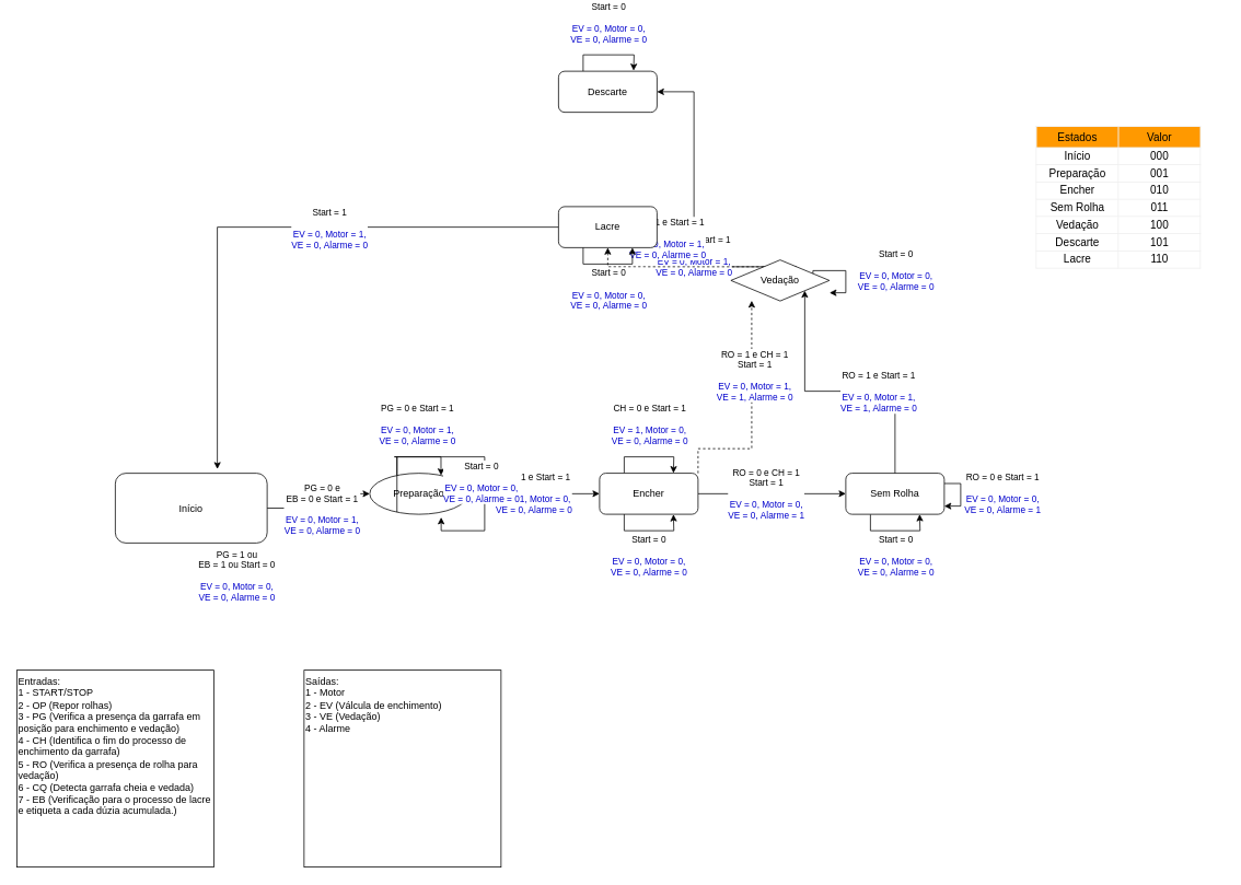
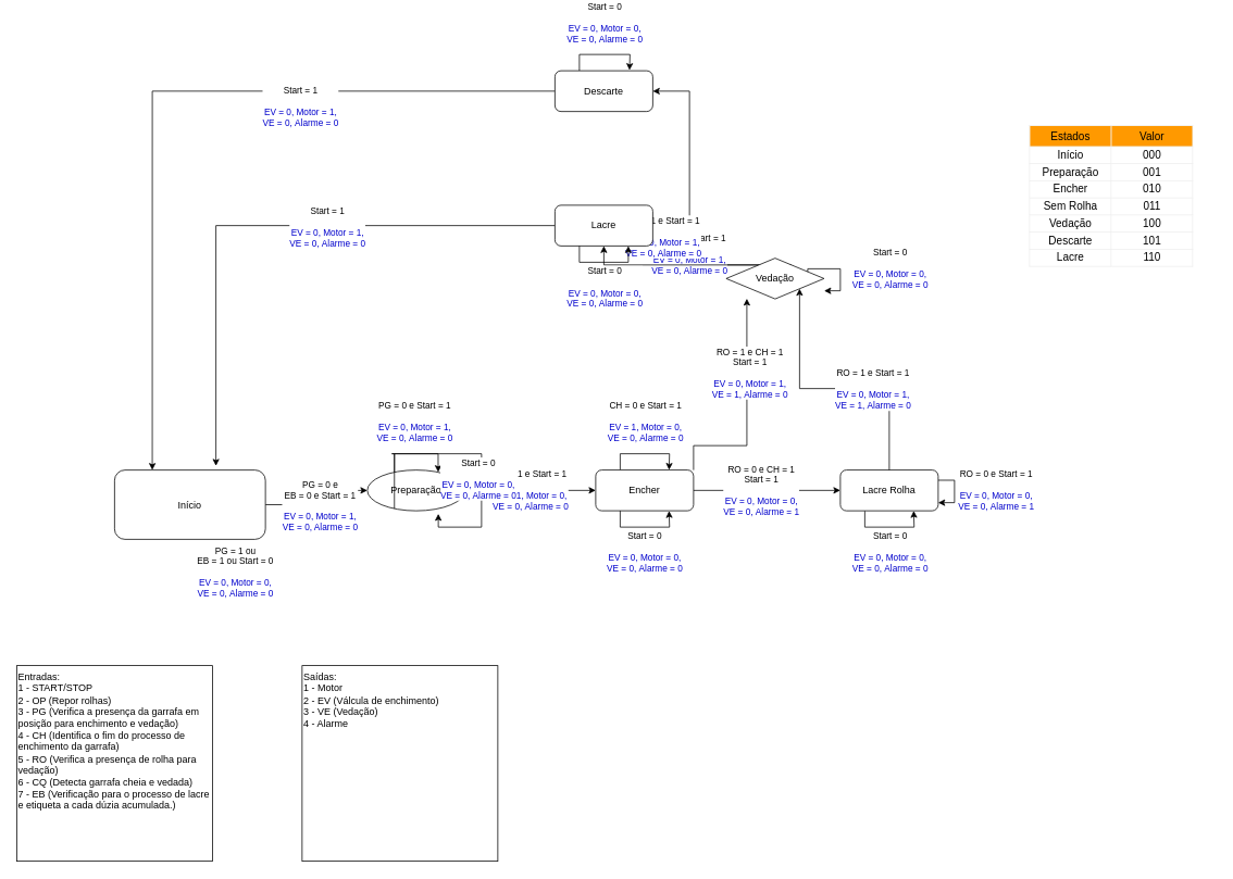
+ <mxCell id="39" style="edgeStyle=orthogonalEdgeStyle;rounded=0;orthogonalLoop=1;jettySize=auto;html=1;exitX=0;exitY=0.5;exitDx=0;exitDy=0;entryX=0.25;entryY=0;entryDx=0;entryDy=0;" parent="1" source="43" target="8" edge="1"><mxGeometry relative="1" as="geometry" /></mxCell>
+ <mxCell id="40" value="Start = 1&lt;br style=&quot;border-color: var(--border-color);&quot;&gt;&lt;br style=&quot;border-color: var(--border-color);&quot;&gt;&lt;font style=&quot;border-color: var(--border-color);&quot; color=&quot;#0000cc&quot;&gt;EV = 0, Motor = 1,&lt;br style=&quot;border-color: var(--border-color);&quot;&gt;VE = 0,&amp;nbsp;Alarme = 0&lt;/font&gt;" style="edgeLabel;html=1;align=center;verticalAlign=middle;resizable=0;points=[];" parent="39" vertex="1" connectable="0"><mxGeometry x="-0.348" relative="1" as="geometry"><mxPoint y="18" as="offset" /></mxGeometry></mxCell>
- <mxCell id="30" style="edgeStyle=orthogonalEdgeStyle;rounded=0;orthogonalLoop=1;jettySize=auto;html=1;exitX=0.25;exitY=0;exitDx=0;exitDy=0;dashed=1;" parent="1" source="32" target="46" edge="1"><mxGeometry relative="1" as="geometry" /></mxCell>
+ <mxCell id="30" style="edgeStyle=orthogonalEdgeStyle;rounded=0;orthogonalLoop=1;jettySize=auto;html=1;exitX=0.25;exitY=0;exitDx=0;exitDy=0;" parent="1" source="32" target="46" edge="1"><mxGeometry relative="1" as="geometry" /></mxCell>
- <mxCell id="33" style="edgeStyle=orthogonalEdgeStyle;rounded=0;orthogonalLoop=1;jettySize=auto;html=1;exitX=1;exitY=0;exitDx=0;exitDy=0;entryX=0.211;entryY=0.993;entryDx=0;entryDy=0;entryPerimeter=0;dashed=1;" parent="1" source="22" target="32" edge="1"><mxGeometry relative="1" as="geometry"><Array as="points"><mxPoint x="850" y="481" /><mxPoint x="915" y="481" /><mxPoint x="915" y="301" /></Array></mxGeometry></mxCell>
+ <mxCell id="33" style="edgeStyle=orthogonalEdgeStyle;rounded=0;orthogonalLoop=1;jettySize=auto;html=1;exitX=1;exitY=0;exitDx=0;exitDy=0;entryX=0.211;entryY=0.993;entryDx=0;entryDy=0;entryPerimeter=0;" parent="1" source="22" target="32" edge="1"><mxGeometry relative="1" as="geometry"><Array as="points"><mxPoint x="850" y="481" /><mxPoint x="915" y="481" /><mxPoint x="915" y="301" /></Array></mxGeometry></mxCell>
- <mxCell id="27" value="Sem Rolha" style="rounded=1;whiteSpace=wrap;html=1;" parent="1" vertex="1"><mxGeometry x="1030" y="510.97" width="120" height="50.03" as="geometry" /></mxCell>
+ <mxCell id="27" value="Lacre Rolha" style="rounded=1;whiteSpace=wrap;html=1;" parent="1" vertex="1"><mxGeometry x="1030" y="510.97" width="120" height="50.03" as="geometry" /></mxCell>
